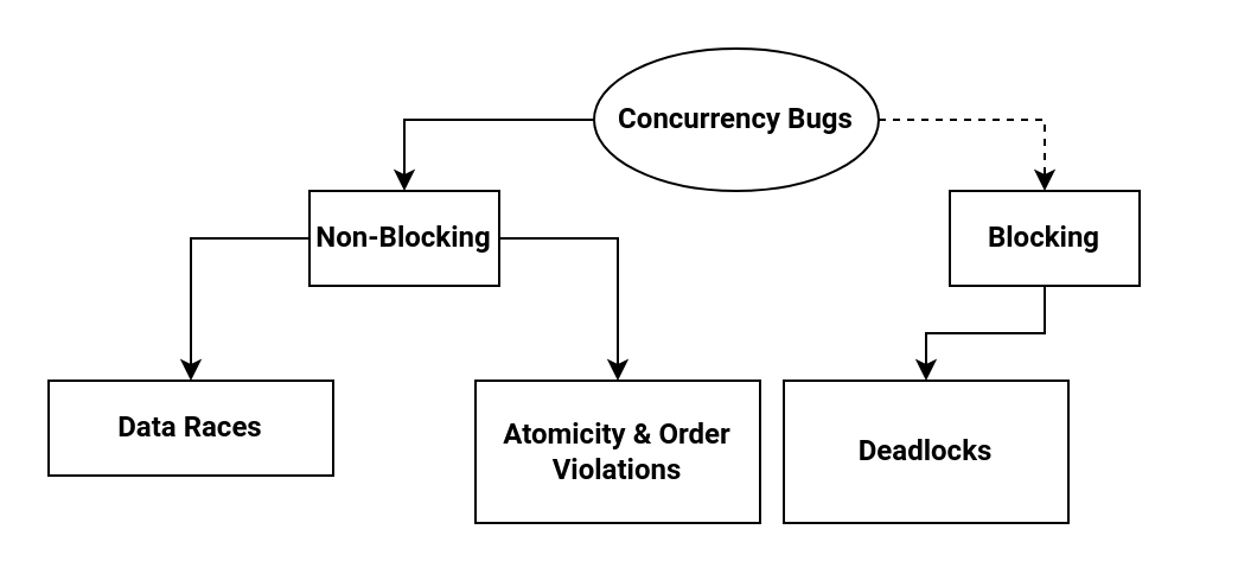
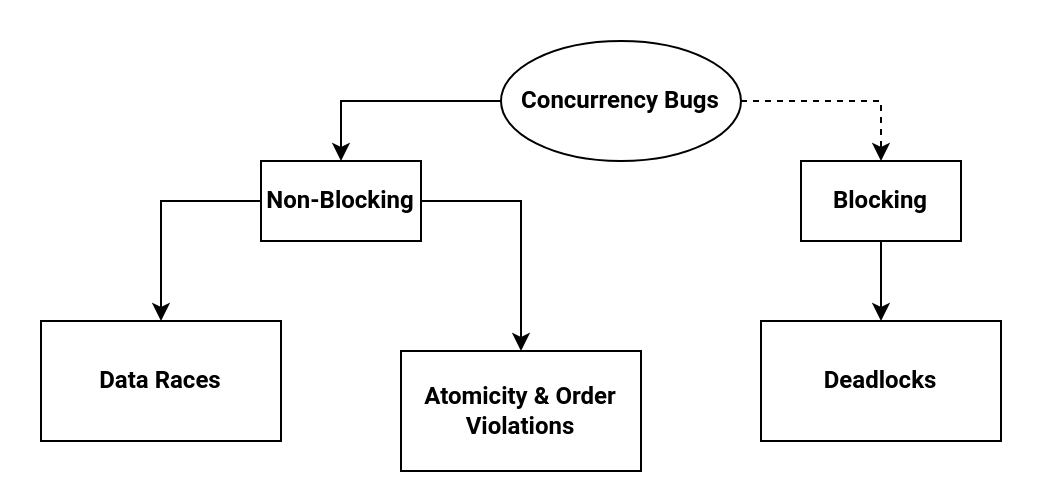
- <mxCell id="10" value="&lt;b&gt;Data Races&lt;/b&gt;" style="rounded=0;whiteSpace=wrap;html=1;fontFamily=Roboto;" vertex="1" parent="1"><mxGeometry x="20" y="160" width="120" height="40" as="geometry" /></mxCell>
+ <mxCell id="10" value="&lt;b&gt;Data Races&lt;/b&gt;" style="rounded=0;whiteSpace=wrap;html=1;fontFamily=Roboto;" vertex="1" parent="1"><mxGeometry x="20" y="160" width="120" height="60" as="geometry" /></mxCell>
- <mxCell id="11" value="&lt;b&gt;Atomicity &amp;amp; Order&lt;br&gt;Violations&lt;br&gt;&lt;/b&gt;" style="rounded=0;whiteSpace=wrap;html=1;fontFamily=Roboto;" vertex="1" parent="1"><mxGeometry x="200" y="160" width="120" height="60" as="geometry" /></mxCell>
+ <mxCell id="11" value="&lt;b&gt;Atomicity &amp;amp; Order&lt;br&gt;Violations&lt;br&gt;&lt;/b&gt;" style="rounded=0;whiteSpace=wrap;html=1;fontFamily=Roboto;" vertex="1" parent="1"><mxGeometry x="200" y="175" width="120" height="60" as="geometry" /></mxCell>
- <mxCell id="12" value="&lt;b&gt;Deadlocks&lt;br&gt;&lt;/b&gt;" style="rounded=0;whiteSpace=wrap;html=1;fontFamily=Roboto;" vertex="1" parent="1"><mxGeometry x="330" y="160" width="120" height="60" as="geometry" /></mxCell>
+ <mxCell id="12" value="&lt;b&gt;Deadlocks&lt;br&gt;&lt;/b&gt;" style="rounded=0;whiteSpace=wrap;html=1;fontFamily=Roboto;" vertex="1" parent="1"><mxGeometry x="380" y="160" width="120" height="60" as="geometry" /></mxCell>
